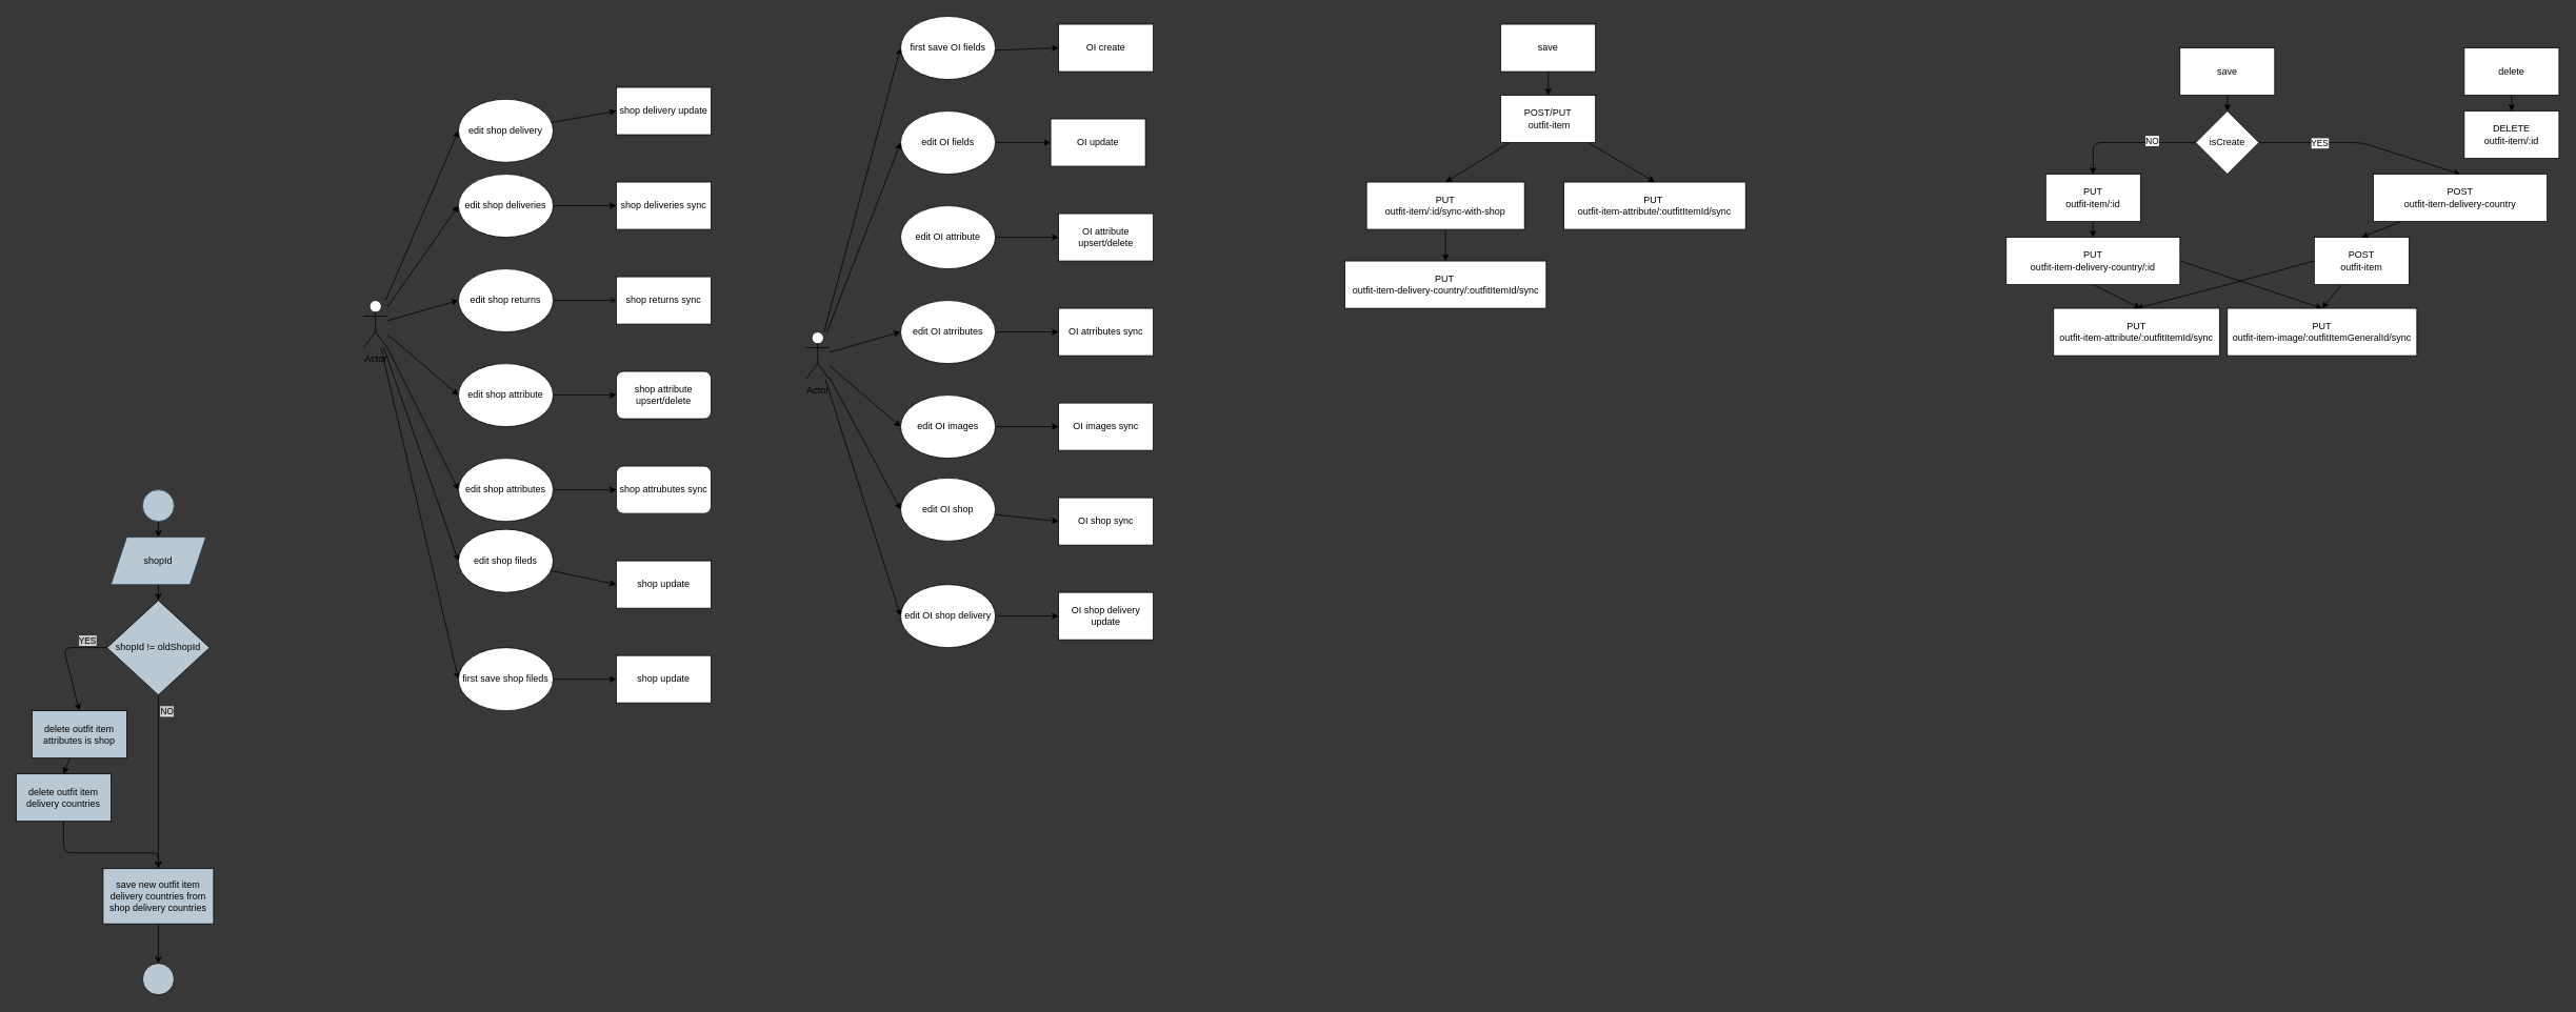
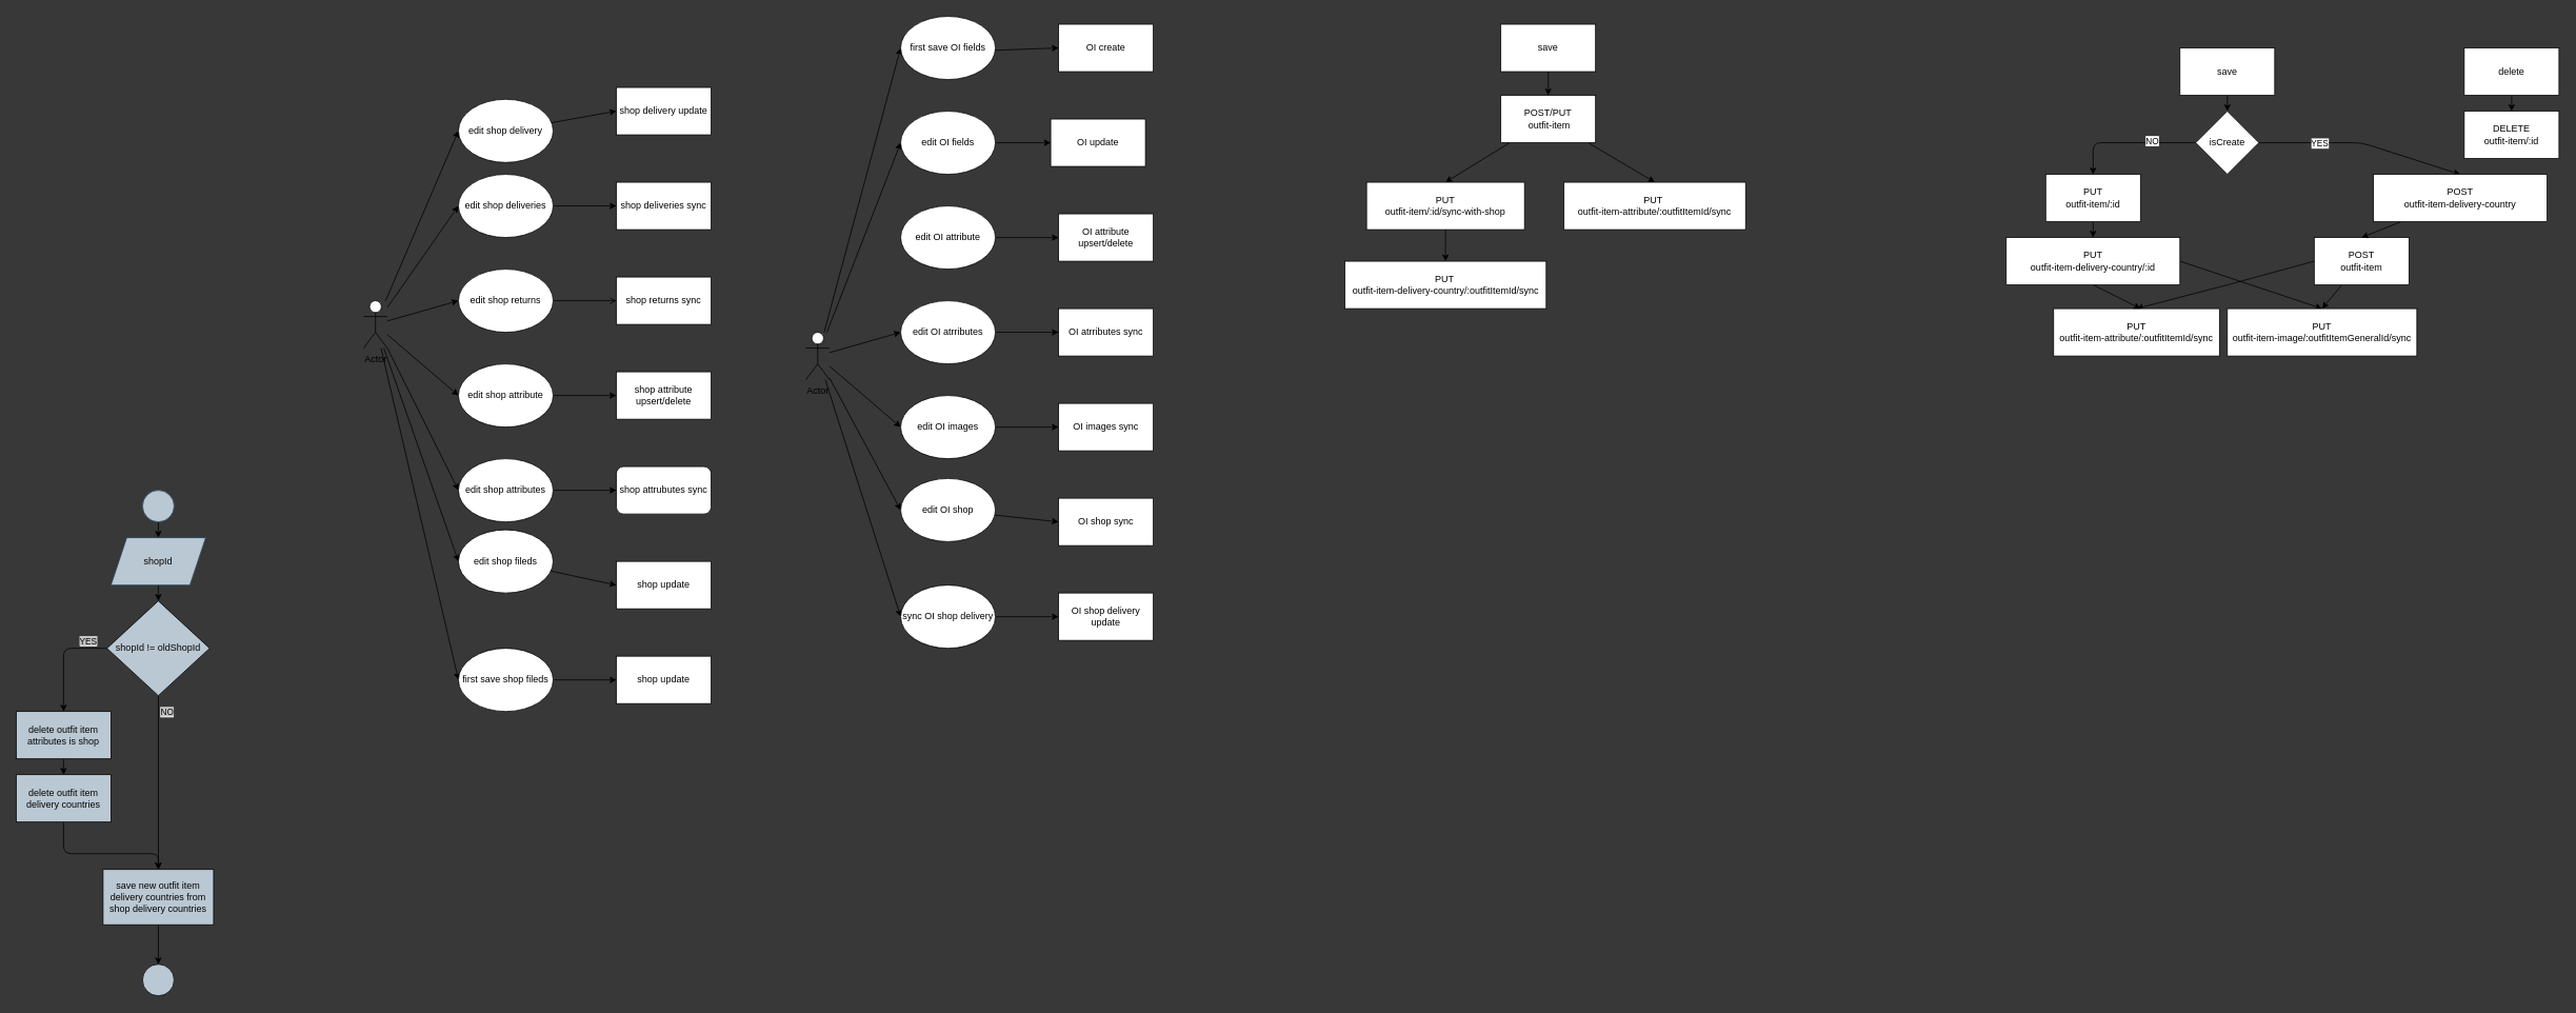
- <mxCell id="68" value="shop attribute upsert/delete" style="whiteSpace=wrap;html=1;rounded=1;" parent="1" vertex="1"><mxGeometry x="780" y="470" width="120" height="60" as="geometry" /></mxCell>
+ <mxCell id="68" value="shop attribute upsert/delete" style="rounded=0;whiteSpace=wrap;html=1;" parent="1" vertex="1"><mxGeometry x="780" y="470" width="120" height="60" as="geometry" /></mxCell>
- <mxCell id="52" value="edit OI shop delivery" style="ellipse;whiteSpace=wrap;html=1;" parent="1" vertex="1"><mxGeometry x="1140" y="740" width="120" height="80" as="geometry" /></mxCell>
+ <mxCell id="52" value="sync OI shop delivery" style="ellipse;whiteSpace=wrap;html=1;" parent="1" vertex="1"><mxGeometry x="1140" y="740" width="120" height="80" as="geometry" /></mxCell>
- <mxCell id="12" value="delete outfit item attributes is shop" style="rounded=0;whiteSpace=wrap;html=1;shadow=0;fillStyle=auto;fontColor=#050505;fillColor=#bac8d3;gradientColor=none;" parent="1" vertex="1"><mxGeometry x="40" y="900" width="120" height="60" as="geometry" /></mxCell>
+ <mxCell id="12" value="delete outfit item attributes is shop" style="rounded=0;whiteSpace=wrap;html=1;shadow=0;fillStyle=auto;fontColor=#050505;fillColor=#bac8d3;gradientColor=none;" parent="1" vertex="1"><mxGeometry x="20" y="900" width="120" height="60" as="geometry" /></mxCell>
